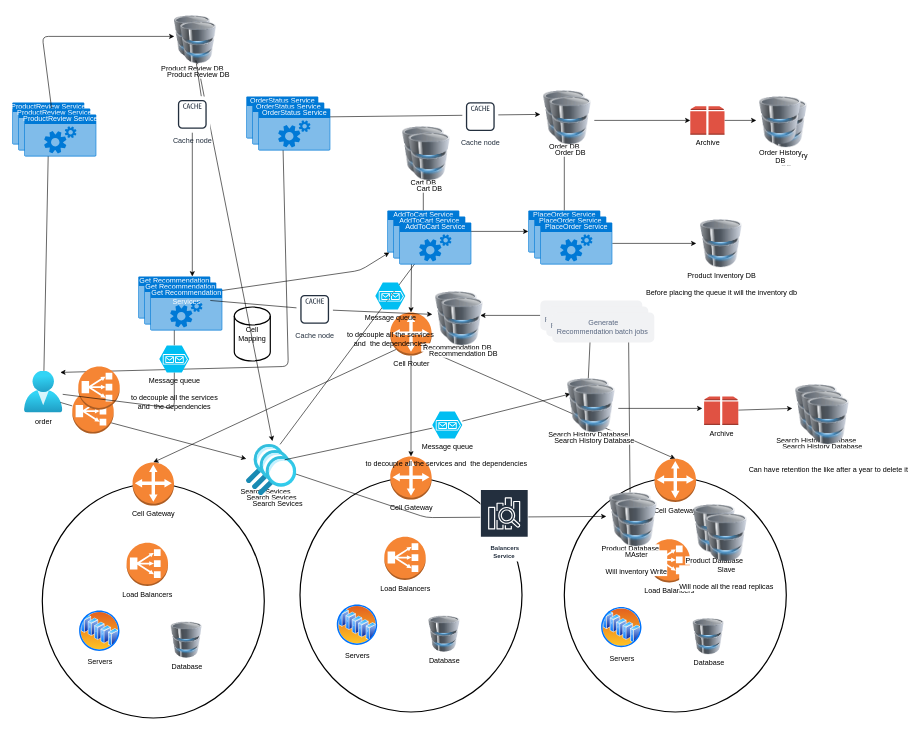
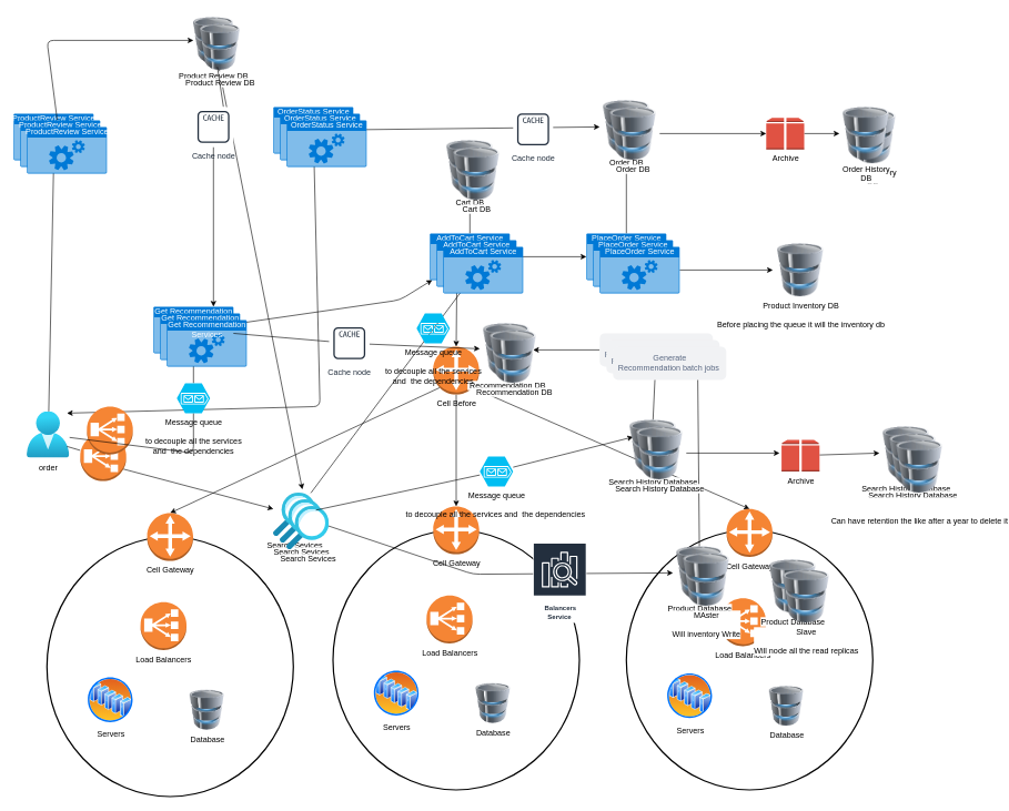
- <mxCell id="3" value="Cell Mapping" style="strokeWidth=2;html=1;shape=mxgraph.flowchart.database;whiteSpace=wrap;" parent="1" vertex="1"><mxGeometry x="390" y="511" width="60" height="90" as="geometry" /></mxCell>
- <mxCell id="9" value="Cell Router&lt;br&gt;" style="outlineConnect=0;dashed=0;verticalLabelPosition=bottom;verticalAlign=top;align=center;html=1;shape=mxgraph.aws3.customer_gateway;fillColor=#F58534;gradientColor=none;" parent="1" vertex="1"><mxGeometry x="650" y="520" width="69" height="72" as="geometry" /></mxCell>
+ <mxCell id="9" value="Cell Before&lt;br&gt;" style="outlineConnect=0;dashed=0;verticalLabelPosition=bottom;verticalAlign=top;align=center;html=1;shape=mxgraph.aws3.customer_gateway;fillColor=#F58534;gradientColor=none;" parent="1" vertex="1"><mxGeometry x="650" y="520" width="69" height="72" as="geometry" /></mxCell>
